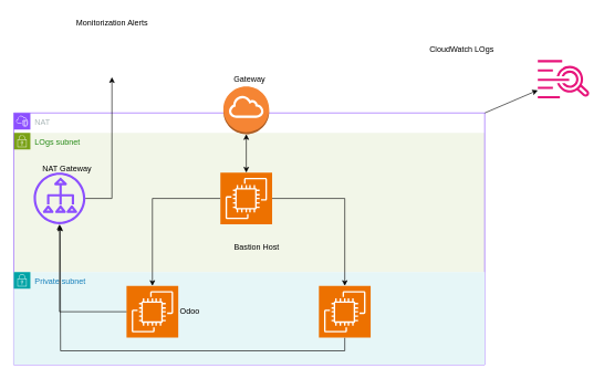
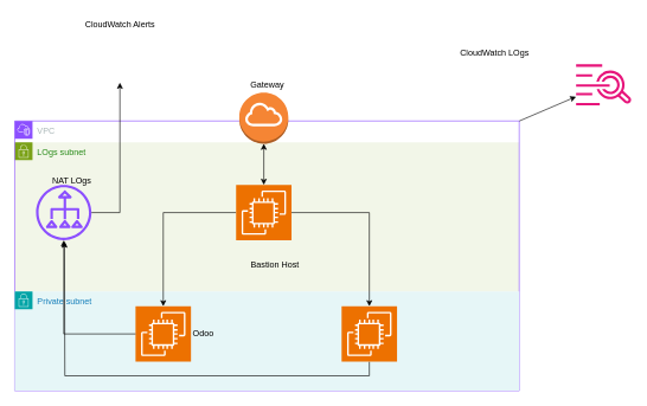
- <mxCell id="22" value="Monitorization Alerts" style="text;html=1;align=center;verticalAlign=middle;resizable=0;points=[];autosize=1;strokeColor=none;fillColor=none;" vertex="1" parent="1"><mxGeometry x="103" y="20" width="130" height="30" as="geometry" /></mxCell>
+ <mxCell id="22" value="CloudWatch Alerts" style="text;html=1;align=center;verticalAlign=middle;resizable=0;points=[];autosize=1;strokeColor=none;fillColor=none;" vertex="1" parent="1"><mxGeometry x="103" y="20" width="130" height="30" as="geometry" /></mxCell>
- <mxCell id="3" value="NAT" style="points=[[0,0],[0.25,0],[0.5,0],[0.75,0],[1,0],[1,0.25],[1,0.5],[1,0.75],[1,1],[0.75,1],[0.5,1],[0.25,1],[0,1],[0,0.75],[0,0.5],[0,0.25]];outlineConnect=0;gradientColor=none;html=1;whiteSpace=wrap;fontSize=12;fontStyle=0;container=1;pointerEvents=0;collapsible=0;recursiveResize=0;shape=mxgraph.aws4.group;grIcon=mxgraph.aws4.group_vpc2;strokeColor=#8C4FFF;fillColor=none;verticalAlign=top;align=left;spacingLeft=30;fontColor=#AAB7B8;dashed=0;" vertex="1" parent="1"><mxGeometry x="20" y="170" width="710" height="380" as="geometry" /></mxCell>
+ <mxCell id="3" value="VPC" style="points=[[0,0],[0.25,0],[0.5,0],[0.75,0],[1,0],[1,0.25],[1,0.5],[1,0.75],[1,1],[0.75,1],[0.5,1],[0.25,1],[0,1],[0,0.75],[0,0.5],[0,0.25]];outlineConnect=0;gradientColor=none;html=1;whiteSpace=wrap;fontSize=12;fontStyle=0;container=1;pointerEvents=0;collapsible=0;recursiveResize=0;shape=mxgraph.aws4.group;grIcon=mxgraph.aws4.group_vpc2;strokeColor=#8C4FFF;fillColor=none;verticalAlign=top;align=left;spacingLeft=30;fontColor=#AAB7B8;dashed=0;" vertex="1" parent="1"><mxGeometry x="20" y="170" width="710" height="380" as="geometry" /></mxCell>
- <mxCell id="14" value="NAT Gateway" style="text;html=1;align=center;verticalAlign=middle;resizable=0;points=[];autosize=1;strokeColor=none;fillColor=none;" vertex="1" parent="3"><mxGeometry x="30" y="70" width="100" height="30" as="geometry" /></mxCell>
+ <mxCell id="14" value="NAT LOgs" style="text;html=1;align=center;verticalAlign=middle;resizable=0;points=[];autosize=1;strokeColor=none;fillColor=none;" vertex="1" parent="3"><mxGeometry x="30" y="70" width="100" height="30" as="geometry" /></mxCell>
